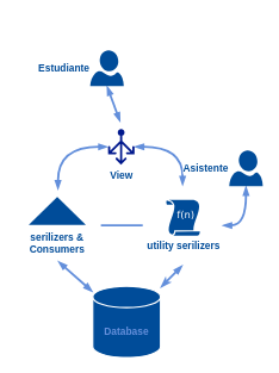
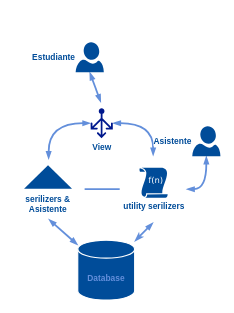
- <mxCell id="16" value="serilizers &amp;amp;&lt;br&gt;Consumers" style="text;html=1;strokeColor=none;fillColor=none;align=center;verticalAlign=middle;whiteSpace=wrap;rounded=0;fontSize=14;fontColor=#004C99;fontStyle=1" vertex="1" parent="1"><mxGeometry x="20" y="324.6" width="119" height="30" as="geometry" /></mxCell>
+ <mxCell id="16" value="serilizers &amp;amp;&lt;br&gt;Asistente" style="text;html=1;strokeColor=none;fillColor=none;align=center;verticalAlign=middle;whiteSpace=wrap;rounded=0;fontSize=14;fontColor=#004C99;fontStyle=1" vertex="1" parent="1"><mxGeometry x="20" y="324.6" width="119" height="30" as="geometry" /></mxCell>
